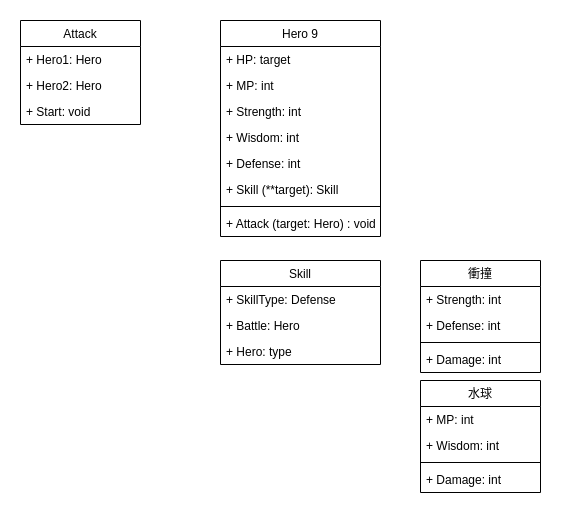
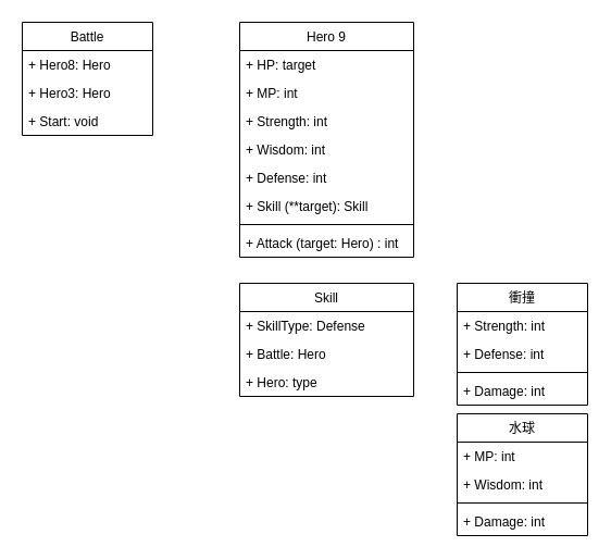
- <mxCell id="25" value="Attack" style="swimlane;fontStyle=0;childLayout=stackLayout;horizontal=1;startSize=26;fillColor=none;horizontalStack=0;resizeParent=1;resizeParentMax=0;resizeLast=0;collapsible=1;marginBottom=0;" vertex="1" parent="1"><mxGeometry x="20" y="20" width="120" height="104" as="geometry" /></mxCell>
+ <mxCell id="25" value="Battle" style="swimlane;fontStyle=0;childLayout=stackLayout;horizontal=1;startSize=26;fillColor=none;horizontalStack=0;resizeParent=1;resizeParentMax=0;resizeLast=0;collapsible=1;marginBottom=0;" vertex="1" parent="1"><mxGeometry x="20" y="20" width="120" height="104" as="geometry" /></mxCell>
- <mxCell id="26" value="+ Hero1: Hero" style="text;strokeColor=none;fillColor=none;align=left;verticalAlign=top;spacingLeft=4;spacingRight=4;overflow=hidden;rotatable=0;points=[[0,0.5],[1,0.5]];portConstraint=eastwest;" vertex="1" parent="25"><mxGeometry y="26" width="120" height="26" as="geometry" /></mxCell>
+ <mxCell id="26" value="+ Hero8: Hero" style="text;strokeColor=none;fillColor=none;align=left;verticalAlign=top;spacingLeft=4;spacingRight=4;overflow=hidden;rotatable=0;points=[[0,0.5],[1,0.5]];portConstraint=eastwest;" vertex="1" parent="25"><mxGeometry y="26" width="120" height="26" as="geometry" /></mxCell>
- <mxCell id="27" value="+ Hero2: Hero" style="text;strokeColor=none;fillColor=none;align=left;verticalAlign=top;spacingLeft=4;spacingRight=4;overflow=hidden;rotatable=0;points=[[0,0.5],[1,0.5]];portConstraint=eastwest;" vertex="1" parent="25"><mxGeometry y="52" width="120" height="26" as="geometry" /></mxCell>
+ <mxCell id="27" value="+ Hero3: Hero" style="text;strokeColor=none;fillColor=none;align=left;verticalAlign=top;spacingLeft=4;spacingRight=4;overflow=hidden;rotatable=0;points=[[0,0.5],[1,0.5]];portConstraint=eastwest;" vertex="1" parent="25"><mxGeometry y="52" width="120" height="26" as="geometry" /></mxCell>
- <mxCell id="10" value="+ Attack (target: Hero) : void" style="text;strokeColor=none;fillColor=none;align=left;verticalAlign=top;spacingLeft=4;spacingRight=4;overflow=hidden;rotatable=0;points=[[0,0.5],[1,0.5]];portConstraint=eastwest;" vertex="1" parent="2"><mxGeometry y="190" width="160" height="26" as="geometry" /></mxCell>
+ <mxCell id="10" value="+ Attack (target: Hero) : int" style="text;strokeColor=none;fillColor=none;align=left;verticalAlign=top;spacingLeft=4;spacingRight=4;overflow=hidden;rotatable=0;points=[[0,0.5],[1,0.5]];portConstraint=eastwest;" vertex="1" parent="2"><mxGeometry y="190" width="160" height="26" as="geometry" /></mxCell>
